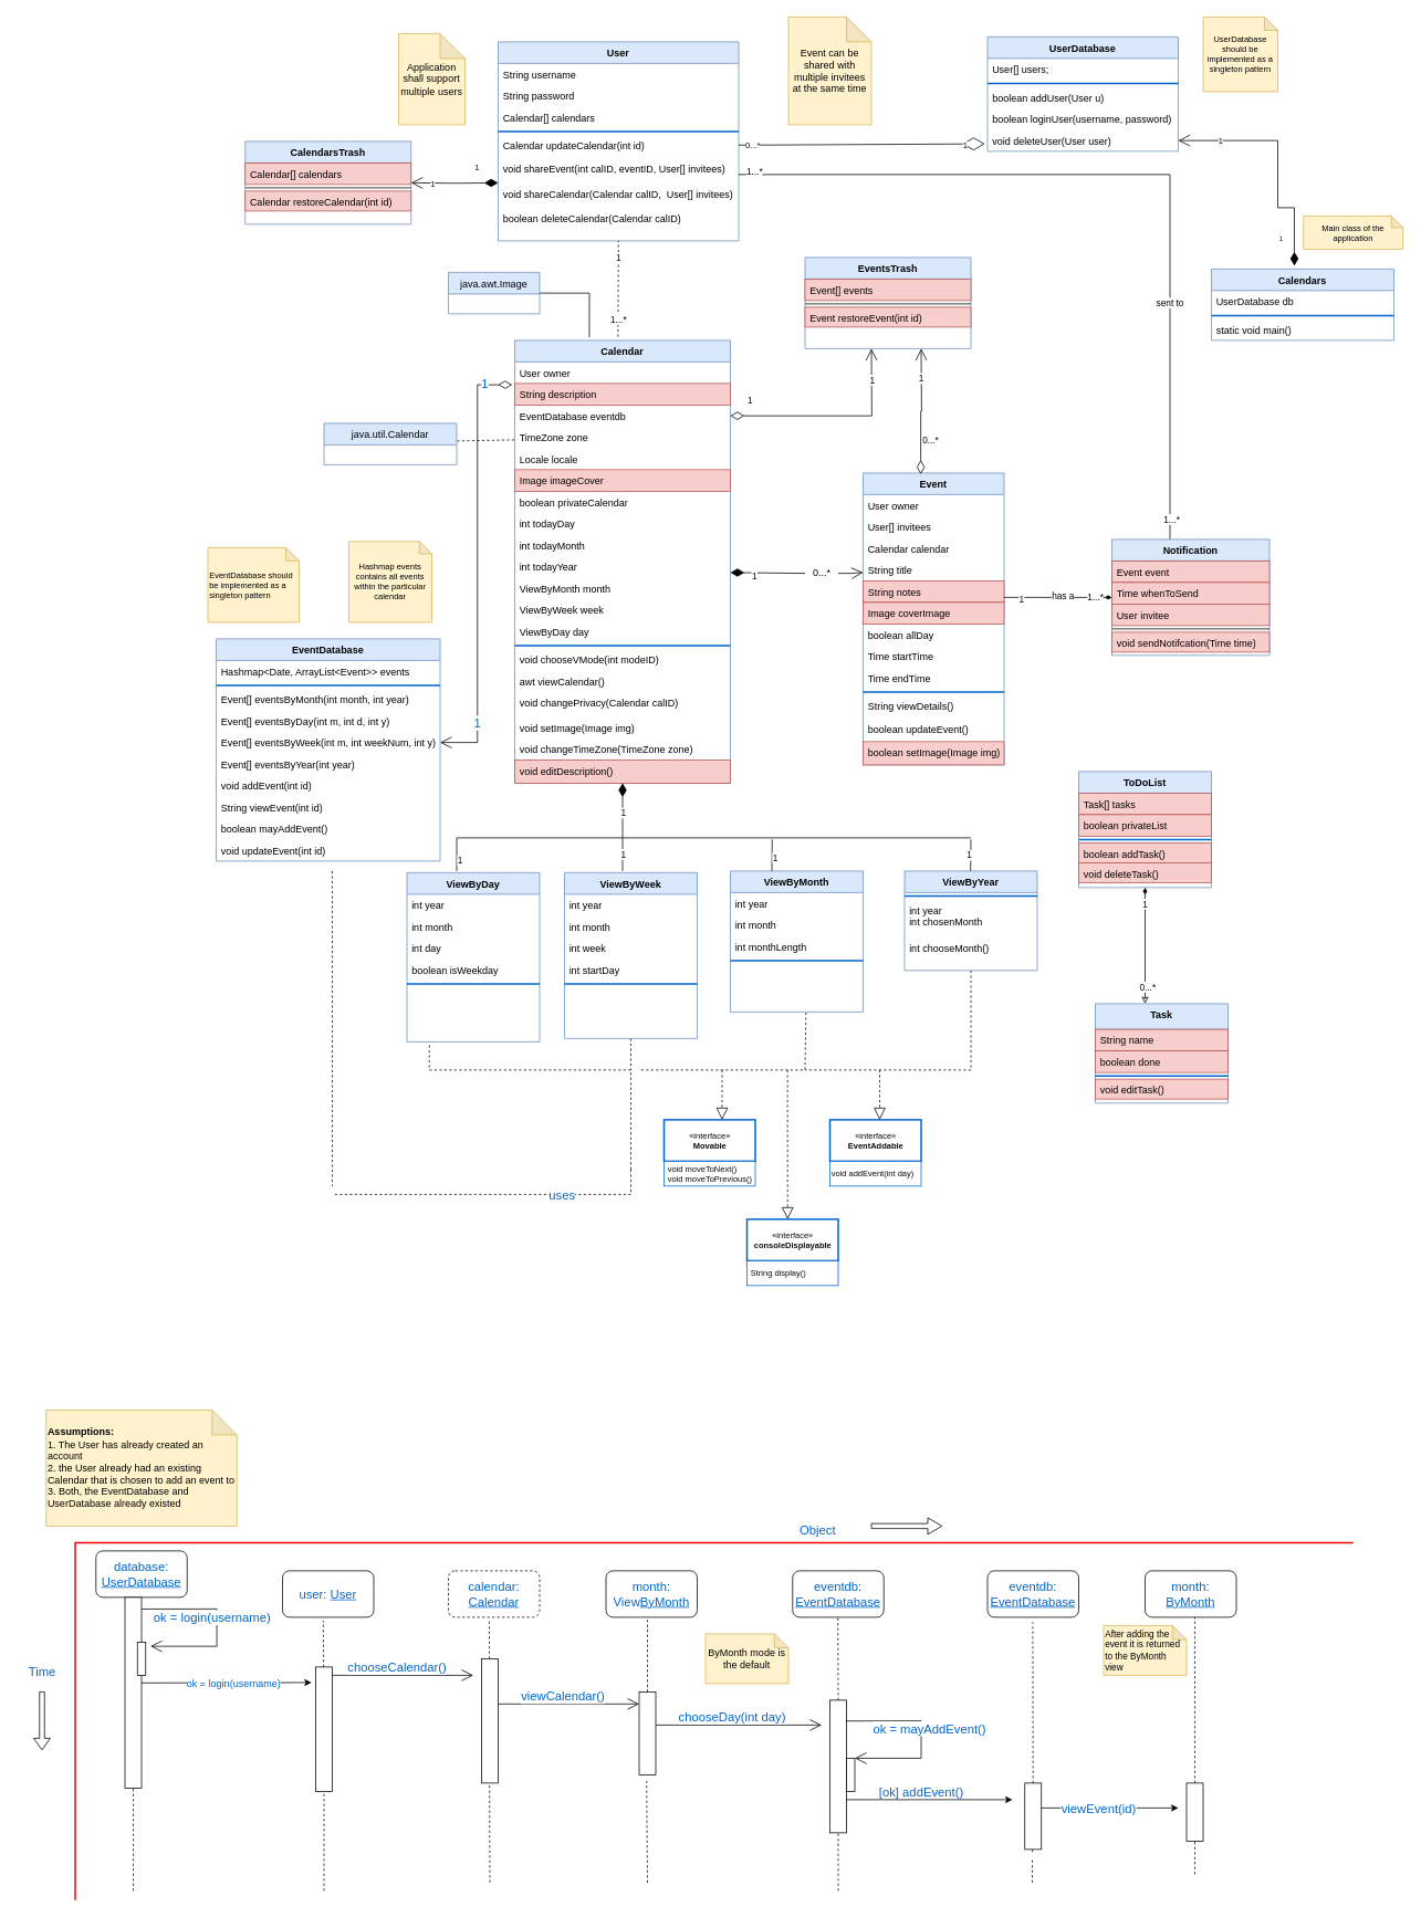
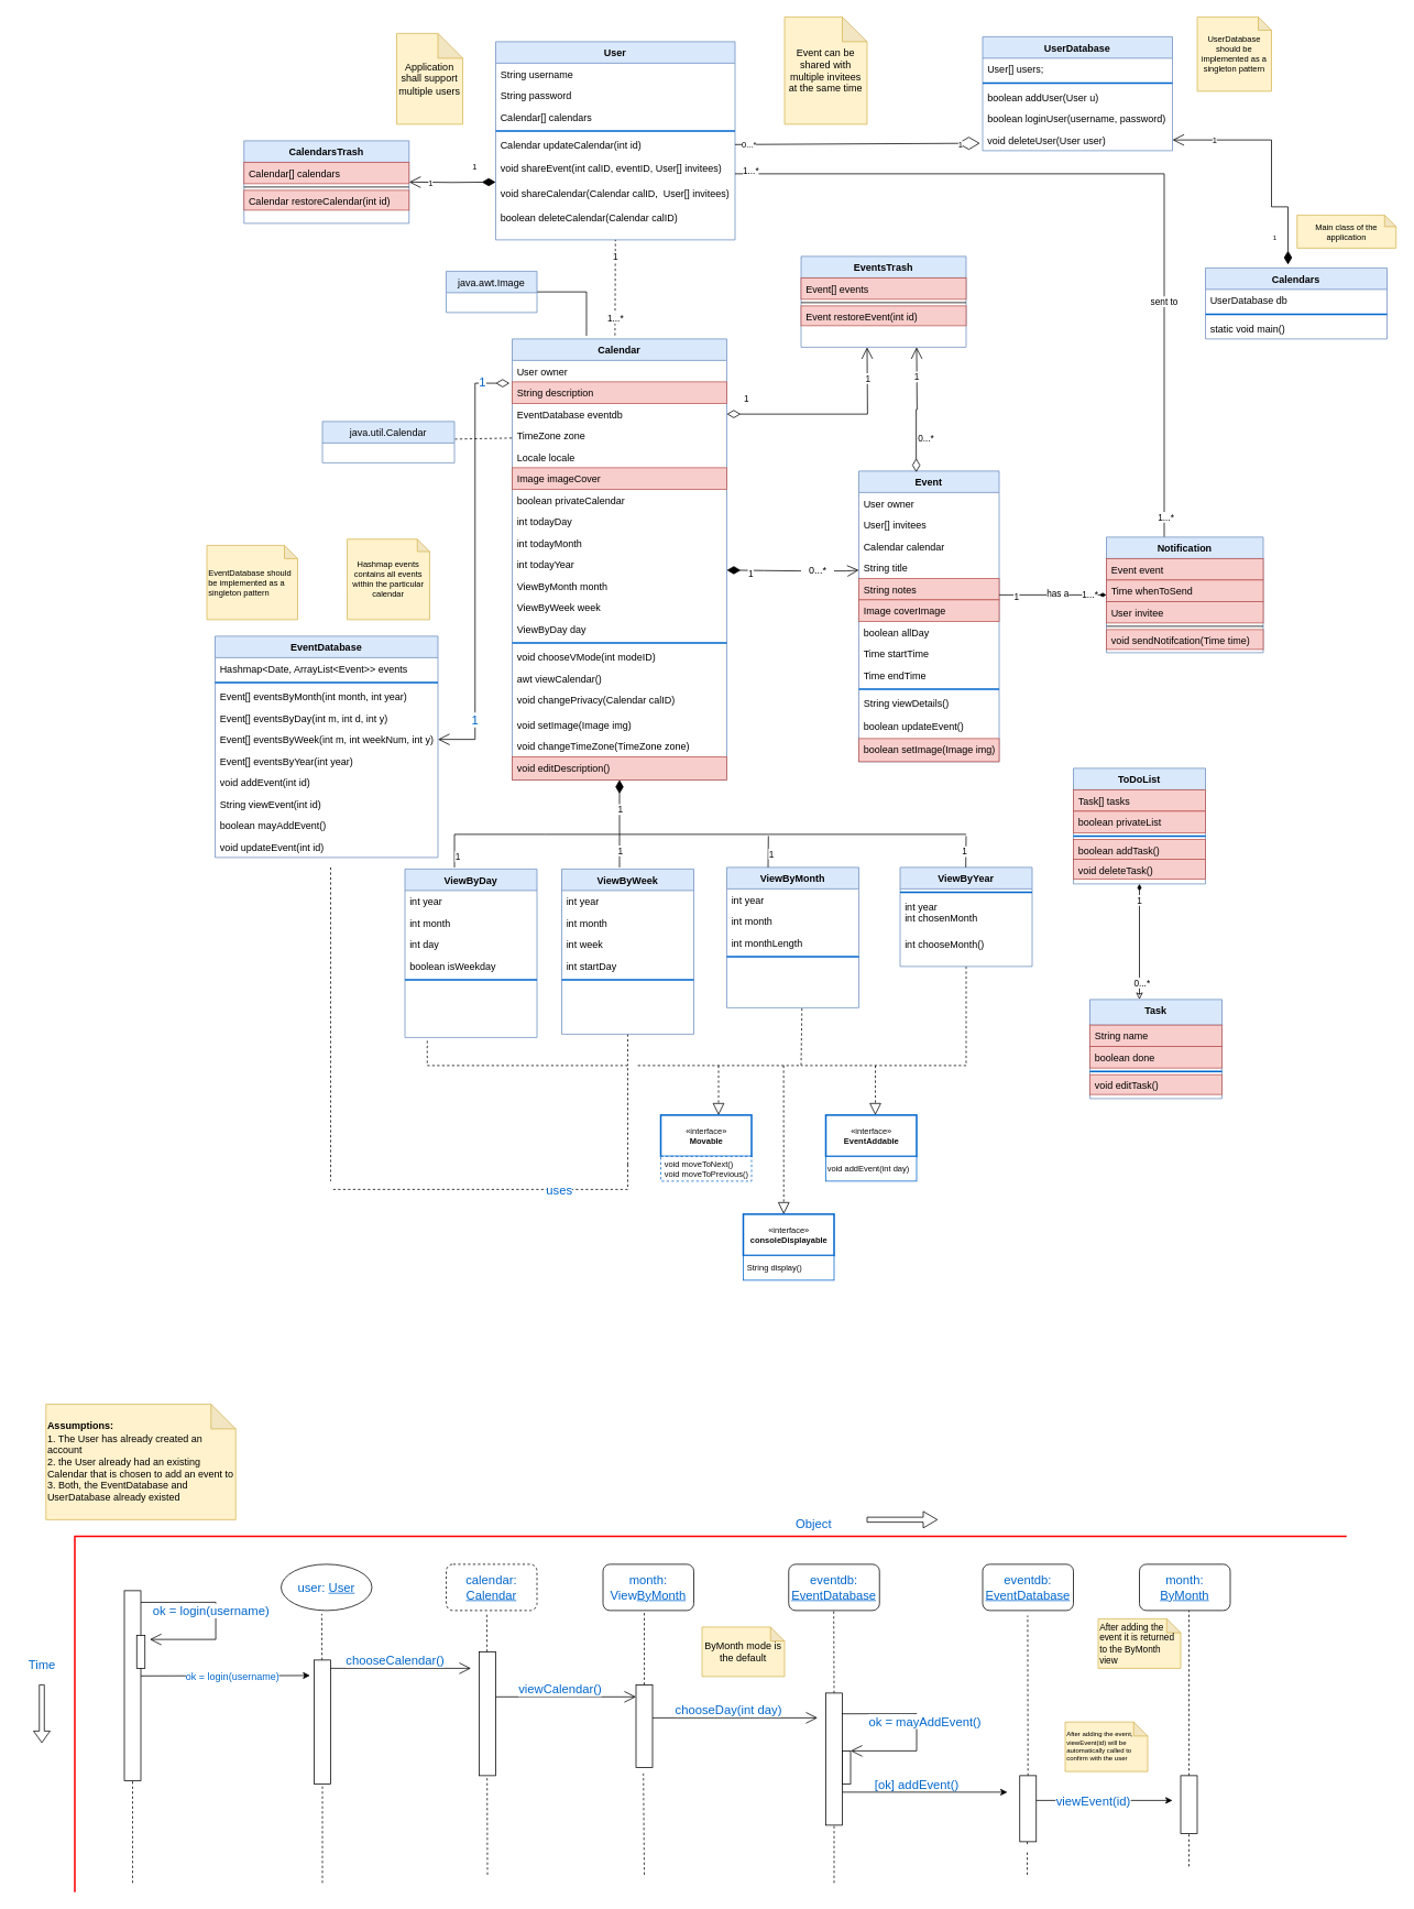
- <mxCell id="212" value="&amp;nbsp;void moveToNext()&lt;br&gt;&amp;nbsp;void moveToPrevious()" style="html=1;labelBackgroundColor=none;strokeColor=#0066CC;strokeWidth=1;fontSize=10;fontColor=#0d0d0d;align=left;" vertex="1" parent="210"><mxGeometry y="50" width="110" height="30" as="geometry" /></mxCell>
+ <mxCell id="212" value="&amp;nbsp;void moveToNext()&lt;br&gt;&amp;nbsp;void moveToPrevious()" style="html=1;labelBackgroundColor=none;strokeColor=#0066CC;strokeWidth=1;fontSize=10;fontColor=#0d0d0d;align=left;dashed=1;" vertex="1" parent="210"><mxGeometry y="50" width="110" height="30" as="geometry" /></mxCell>
- <mxCell id="150" value="database: &lt;u&gt;UserDatabase&lt;/u&gt;" style="rounded=1;whiteSpace=wrap;html=1;labelBackgroundColor=none;strokeColor=#000000;fontSize=15;fontColor=#0066CC;" vertex="1" parent="1"><mxGeometry x="115" y="1870" width="110" height="56" as="geometry" /></mxCell>
- <mxCell id="151" value="user: &lt;u&gt;User&lt;/u&gt;" style="rounded=1;whiteSpace=wrap;html=1;labelBackgroundColor=none;strokeColor=#000000;fontSize=15;fontColor=#0066CC;" vertex="1" parent="1"><mxGeometry x="340" y="1894" width="110" height="56" as="geometry" /></mxCell>
+ <mxCell id="151" value="user: &lt;u&gt;User&lt;/u&gt;" style="ellipse;whiteSpace=wrap;html=1;labelBackgroundColor=none;strokeColor=#000000;fontSize=15;fontColor=#0066CC;" vertex="1" parent="1"><mxGeometry x="340" y="1894" width="110" height="56" as="geometry" /></mxCell>
+ <mxCell id="228" value="After adding the event, viewEvent(id) will be automatically called to confirm with the user" style="shape=note;whiteSpace=wrap;html=1;backgroundOutline=1;darkOpacity=0.05;labelBackgroundColor=none;strokeColor=#d6b656;fontSize=8;size=17;fillColor=#fff2cc;align=left;" vertex="1" parent="1"><mxGeometry x="1290" y="2085" width="100" height="60" as="geometry" /></mxCell>
